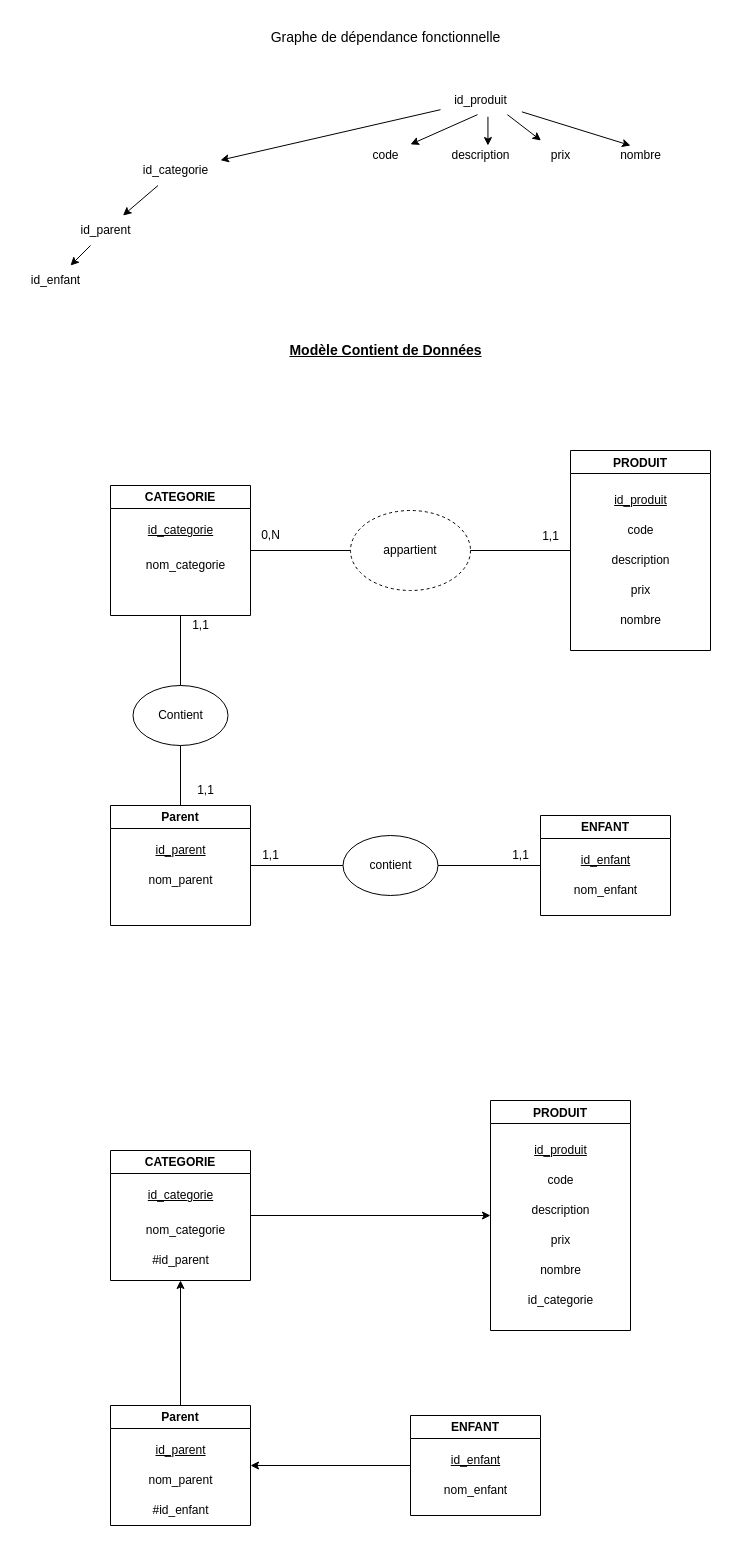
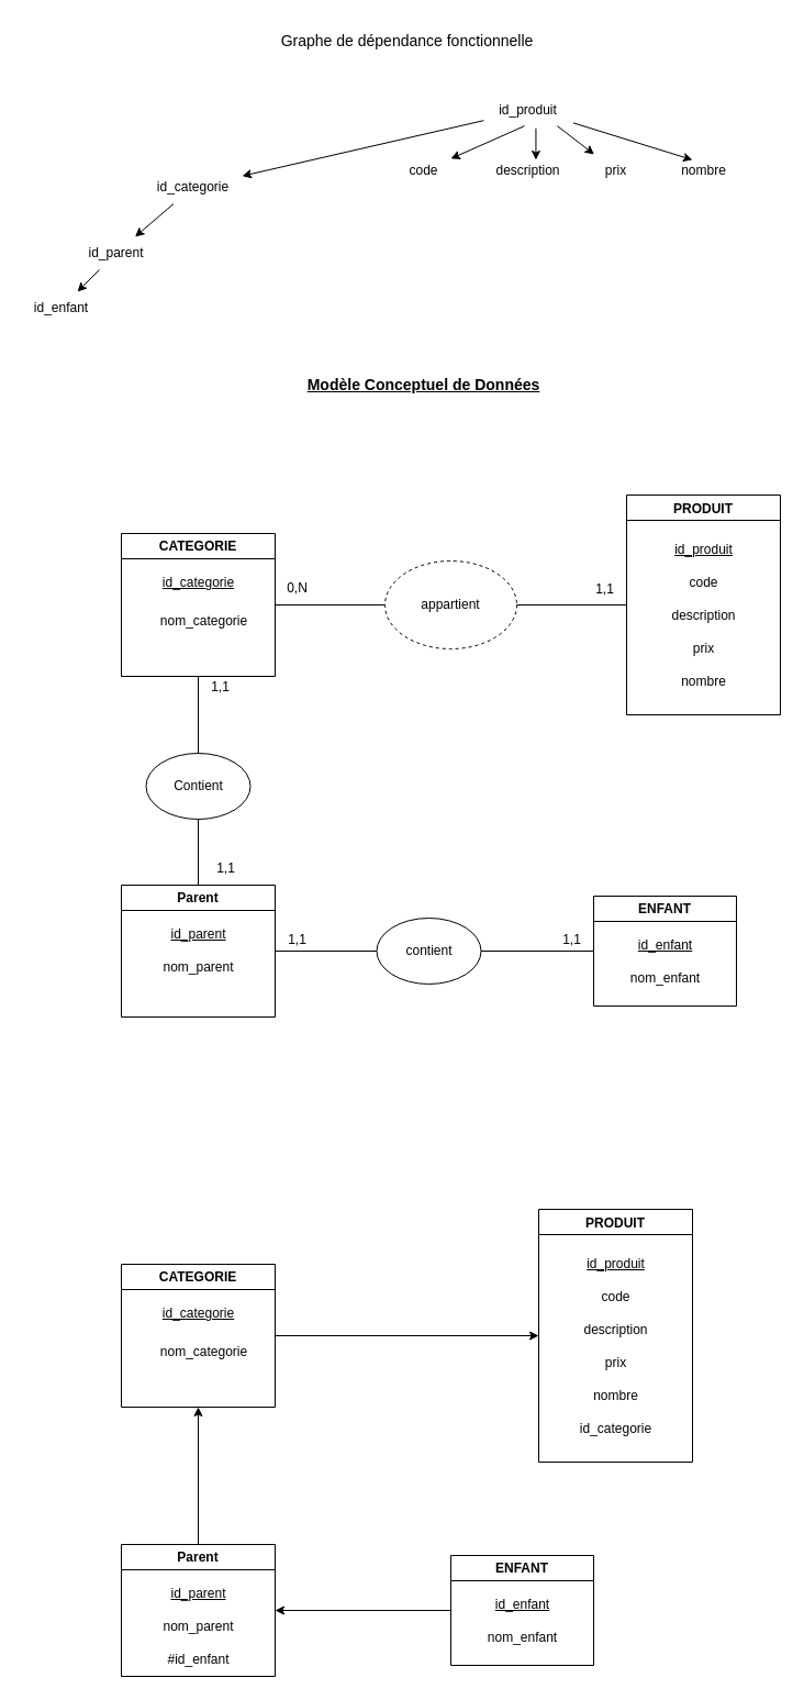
- <mxCell id="2" value="&lt;span style=&quot;font-size: 14px;&quot;&gt;Graphe de dépendance fonctionnelle&lt;br&gt;&lt;br&gt;&lt;/span&gt;" style="text;html=1;align=center;verticalAlign=middle;resizable=0;points=[];autosize=1;strokeColor=none;fillColor=none;" vertex="1" parent="1"><mxGeometry x="260" y="20" width="250" height="50" as="geometry" /></mxCell>
+ <mxCell id="2" value="&lt;span style=&quot;font-size: 14px;&quot;&gt;Graphe de dépendance fonctionnelle&lt;br&gt;&lt;br&gt;&lt;/span&gt;" style="text;html=1;align=center;verticalAlign=middle;resizable=0;points=[];autosize=1;strokeColor=none;fillColor=none;" vertex="1" parent="1"><mxGeometry x="245" y="20" width="250" height="50" as="geometry" /></mxCell>
- <mxCell id="3" value="&lt;b&gt;&lt;u&gt;Modèle Contient de Données&lt;/u&gt;&lt;/b&gt;" style="text;html=1;align=center;verticalAlign=middle;resizable=0;points=[];autosize=1;strokeColor=none;fillColor=none;fontSize=14;" vertex="1" parent="1"><mxGeometry x="265" y="335" width="240" height="30" as="geometry" /></mxCell>
+ <mxCell id="3" value="&lt;b&gt;&lt;u&gt;Modèle Conceptuel de Données&lt;/u&gt;&lt;/b&gt;" style="text;html=1;align=center;verticalAlign=middle;resizable=0;points=[];autosize=1;strokeColor=none;fillColor=none;fontSize=14;" vertex="1" parent="1"><mxGeometry x="265" y="335" width="240" height="30" as="geometry" /></mxCell>
- <mxCell id="53" value="#id_parent" style="text;html=1;align=center;verticalAlign=middle;resizable=0;points=[];autosize=1;strokeColor=none;fillColor=none;fontSize=12;" vertex="1" parent="50"><mxGeometry x="30" y="95" width="80" height="30" as="geometry" /></mxCell>
